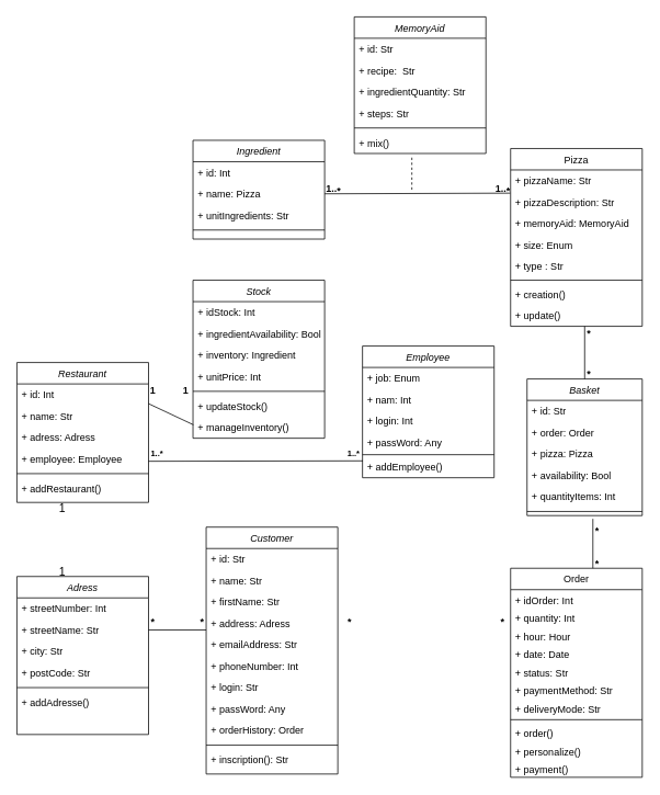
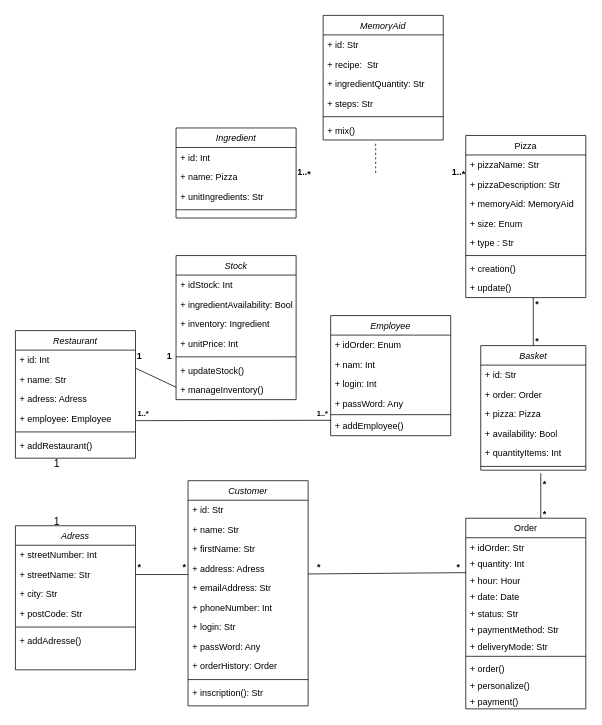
- <mxCell id="55" value="" style="endArrow=none;html=1;rounded=0;exitX=1;exitY=0.5;exitDx=0;exitDy=0;entryX=-0.003;entryY=0.085;entryDx=0;entryDy=0;entryPerimeter=0;" parent="1" source="37" target="28" edge="1"><mxGeometry width="50" height="50" relative="1" as="geometry"><mxPoint x="570" y="360" as="sourcePoint" /><mxPoint x="610" y="235" as="targetPoint" /></mxGeometry></mxCell>
- <mxCell id="49" value="+ job: Enum" style="text;align=left;verticalAlign=top;spacingLeft=4;spacingRight=4;overflow=hidden;rotatable=0;points=[[0,0.5],[1,0.5]];portConstraint=eastwest;" parent="48" vertex="1"><mxGeometry y="26" width="160" height="26" as="geometry" /></mxCell>
+ <mxCell id="49" value="+ idOrder: Enum" style="text;align=left;verticalAlign=top;spacingLeft=4;spacingRight=4;overflow=hidden;rotatable=0;points=[[0,0.5],[1,0.5]];portConstraint=eastwest;" parent="48" vertex="1"><mxGeometry y="26" width="160" height="26" as="geometry" /></mxCell>
- <mxCell id="15" value="+ idOrder: Int" style="text;align=left;verticalAlign=top;spacingLeft=4;spacingRight=4;overflow=hidden;rotatable=0;points=[[0,0.5],[1,0.5]];portConstraint=eastwest;" parent="14" vertex="1"><mxGeometry y="26" width="160" height="22" as="geometry" /></mxCell>
+ <mxCell id="15" value="+ idOrder: Str" style="text;align=left;verticalAlign=top;spacingLeft=4;spacingRight=4;overflow=hidden;rotatable=0;points=[[0,0.5],[1,0.5]];portConstraint=eastwest;" parent="14" vertex="1"><mxGeometry y="26" width="160" height="22" as="geometry" /></mxCell>
+ <mxCell id="88" value="" style="endArrow=none;html=1;rounded=0;exitX=1;exitY=0.779;exitDx=0;exitDy=0;exitPerimeter=0;entryX=0.002;entryY=0.114;entryDx=0;entryDy=0;entryPerimeter=0;" parent="1" source="6" target="17" edge="1"><mxGeometry width="50" height="50" relative="1" as="geometry"><mxPoint x="429" y="616" as="sourcePoint" /><mxPoint x="620" y="650" as="targetPoint" /></mxGeometry></mxCell>
